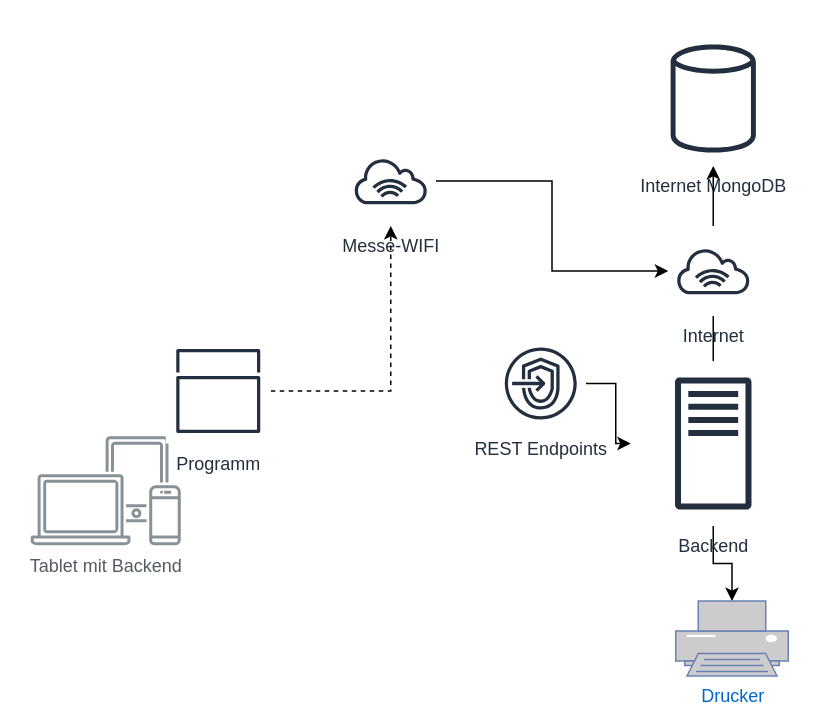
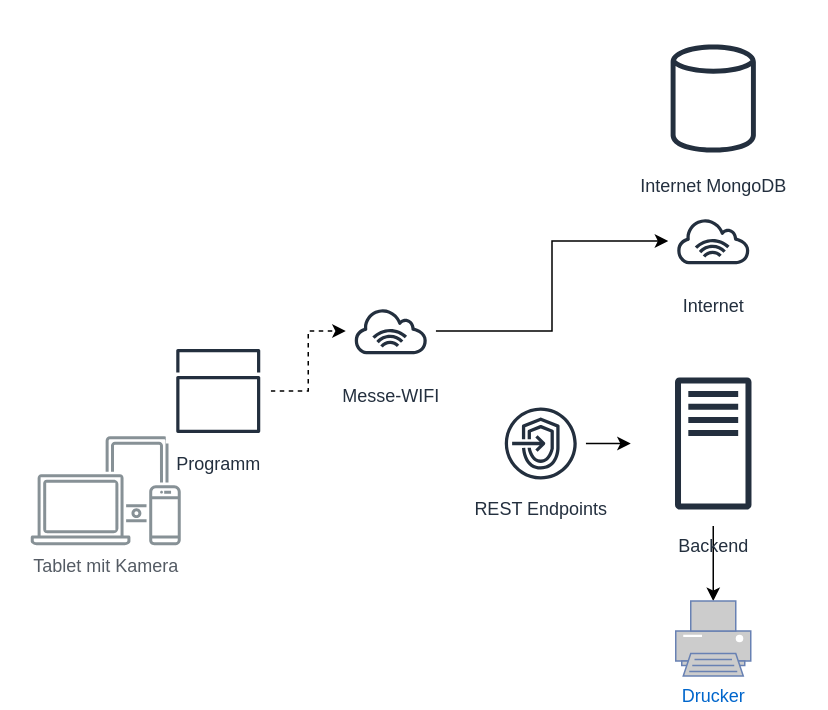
- <mxCell id="10" value="Messe-WIFI" style="sketch=0;outlineConnect=0;fontColor=#232F3E;gradientColor=none;strokeColor=#232F3E;fillColor=#ffffff;dashed=0;verticalLabelPosition=bottom;verticalAlign=top;align=center;html=1;fontSize=12;fontStyle=0;aspect=fixed;shape=mxgraph.aws4.resourceIcon;resIcon=mxgraph.aws4.internet_alt1;" vertex="1" parent="1"><mxGeometry x="230" y="90" width="60" height="60" as="geometry" /></mxCell>
+ <mxCell id="10" value="Messe-WIFI" style="sketch=0;outlineConnect=0;fontColor=#232F3E;gradientColor=none;strokeColor=#232F3E;fillColor=#ffffff;dashed=0;verticalLabelPosition=bottom;verticalAlign=top;align=center;html=1;fontSize=12;fontStyle=0;aspect=fixed;shape=mxgraph.aws4.resourceIcon;resIcon=mxgraph.aws4.internet_alt1;" vertex="1" parent="1"><mxGeometry x="230" y="190" width="60" height="60" as="geometry" /></mxCell>
- <mxCell id="13" value="Internet" style="sketch=0;outlineConnect=0;fontColor=#232F3E;gradientColor=none;strokeColor=#232F3E;fillColor=#ffffff;dashed=0;verticalLabelPosition=bottom;verticalAlign=top;align=center;html=1;fontSize=12;fontStyle=0;aspect=fixed;shape=mxgraph.aws4.resourceIcon;resIcon=mxgraph.aws4.internet_alt1;" vertex="1" parent="1"><mxGeometry x="445" y="150" width="60" height="60" as="geometry" /></mxCell>
+ <mxCell id="13" value="Internet" style="sketch=0;outlineConnect=0;fontColor=#232F3E;gradientColor=none;strokeColor=#232F3E;fillColor=#ffffff;dashed=0;verticalLabelPosition=bottom;verticalAlign=top;align=center;html=1;fontSize=12;fontStyle=0;aspect=fixed;shape=mxgraph.aws4.resourceIcon;resIcon=mxgraph.aws4.internet_alt1;" vertex="1" parent="1"><mxGeometry x="445" y="130" width="60" height="60" as="geometry" /></mxCell>
- <mxCell id="3" style="edgeStyle=orthogonalEdgeStyle;rounded=0;orthogonalLoop=1;jettySize=auto;html=1;" edge="1" parent="1" source="5" target="2"><mxGeometry relative="1" as="geometry" /></mxCell>
- <mxCell id="8" value="REST Endpoints&lt;br&gt;" style="sketch=0;outlineConnect=0;fontColor=#232F3E;gradientColor=none;strokeColor=#232F3E;fillColor=#ffffff;dashed=0;verticalLabelPosition=bottom;verticalAlign=top;align=center;html=1;fontSize=12;fontStyle=0;aspect=fixed;shape=mxgraph.aws4.resourceIcon;resIcon=mxgraph.aws4.endpoints;" vertex="1" parent="1"><mxGeometry x="330" y="225" width="60" height="60" as="geometry" /></mxCell>
+ <mxCell id="8" value="REST Endpoints&lt;br&gt;" style="sketch=0;outlineConnect=0;fontColor=#232F3E;gradientColor=none;strokeColor=#232F3E;fillColor=#ffffff;dashed=0;verticalLabelPosition=bottom;verticalAlign=top;align=center;html=1;fontSize=12;fontStyle=0;aspect=fixed;shape=mxgraph.aws4.resourceIcon;resIcon=mxgraph.aws4.endpoints;" vertex="1" parent="1"><mxGeometry x="330" y="265" width="60" height="60" as="geometry" /></mxCell>
- <mxCell id="6" value="Tablet mit Backend" style="sketch=0;outlineConnect=0;gradientColor=none;fontColor=#545B64;strokeColor=none;fillColor=#879196;dashed=0;verticalLabelPosition=bottom;verticalAlign=top;align=center;html=1;fontSize=12;fontStyle=0;aspect=fixed;shape=mxgraph.aws4.illustration_devices;pointerEvents=1" vertex="1" parent="1"><mxGeometry x="20" y="290" width="100" height="73" as="geometry" /></mxCell>
+ <mxCell id="6" value="Tablet mit Kamera" style="sketch=0;outlineConnect=0;gradientColor=none;fontColor=#545B64;strokeColor=none;fillColor=#879196;dashed=0;verticalLabelPosition=bottom;verticalAlign=top;align=center;html=1;fontSize=12;fontStyle=0;aspect=fixed;shape=mxgraph.aws4.illustration_devices;pointerEvents=1" vertex="1" parent="1"><mxGeometry x="20" y="290" width="100" height="73" as="geometry" /></mxCell>
- <mxCell id="14" value="Drucker" style="fontColor=#0066CC;verticalAlign=top;verticalLabelPosition=bottom;labelPosition=center;align=center;html=1;outlineConnect=0;fillColor=#CCCCCC;strokeColor=#6881B3;gradientColor=none;gradientDirection=north;strokeWidth=2;shape=mxgraph.networks.printer;" vertex="1" parent="1"><mxGeometry x="450" y="400" width="75" height="50" as="geometry" /></mxCell>
+ <mxCell id="14" value="Drucker" style="fontColor=#0066CC;verticalAlign=top;verticalLabelPosition=bottom;labelPosition=center;align=center;html=1;outlineConnect=0;fillColor=#CCCCCC;strokeColor=#6881B3;gradientColor=none;gradientDirection=north;strokeWidth=2;shape=mxgraph.networks.printer;" vertex="1" parent="1"><mxGeometry x="450" y="400" width="50" height="50" as="geometry" /></mxCell>
